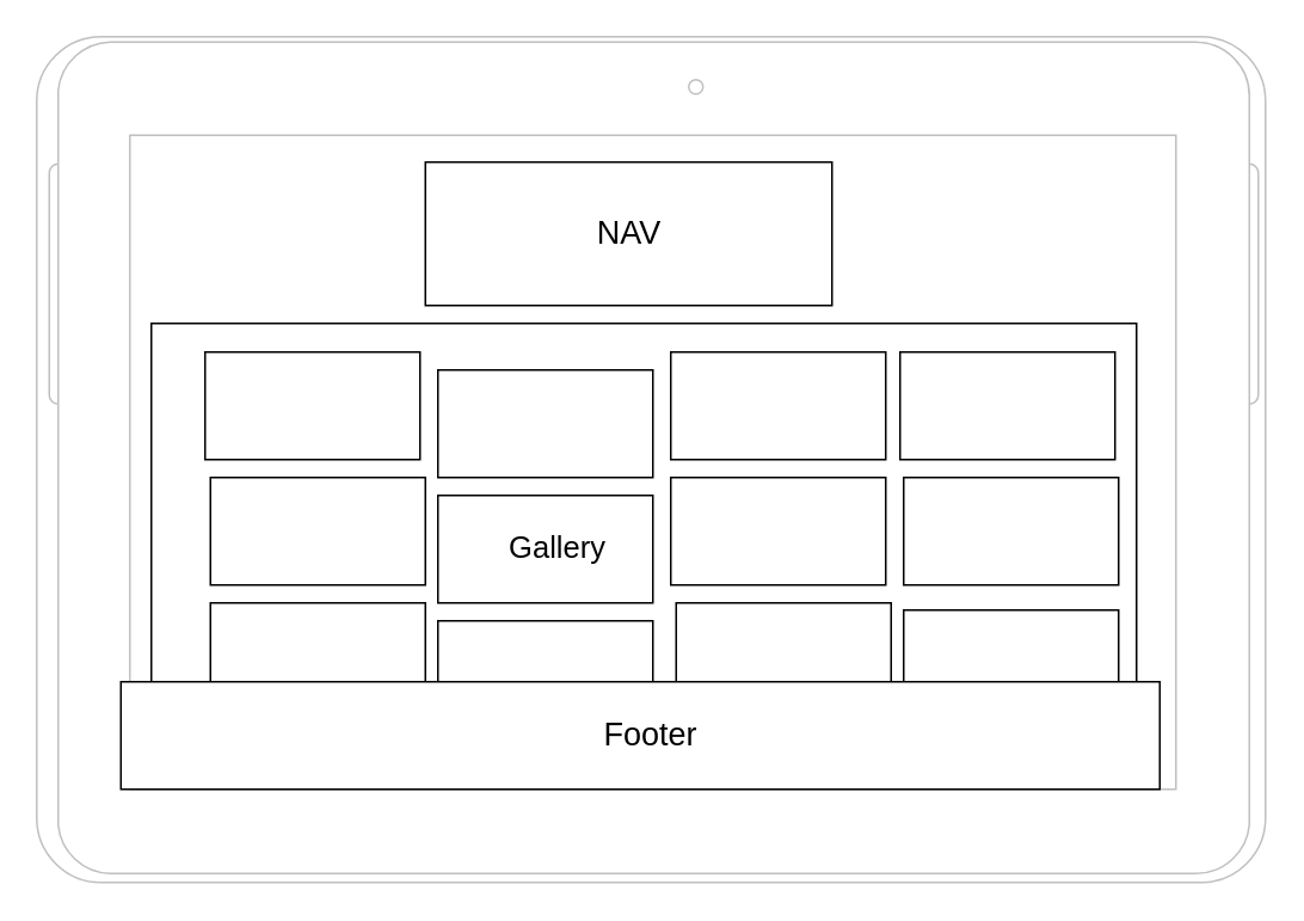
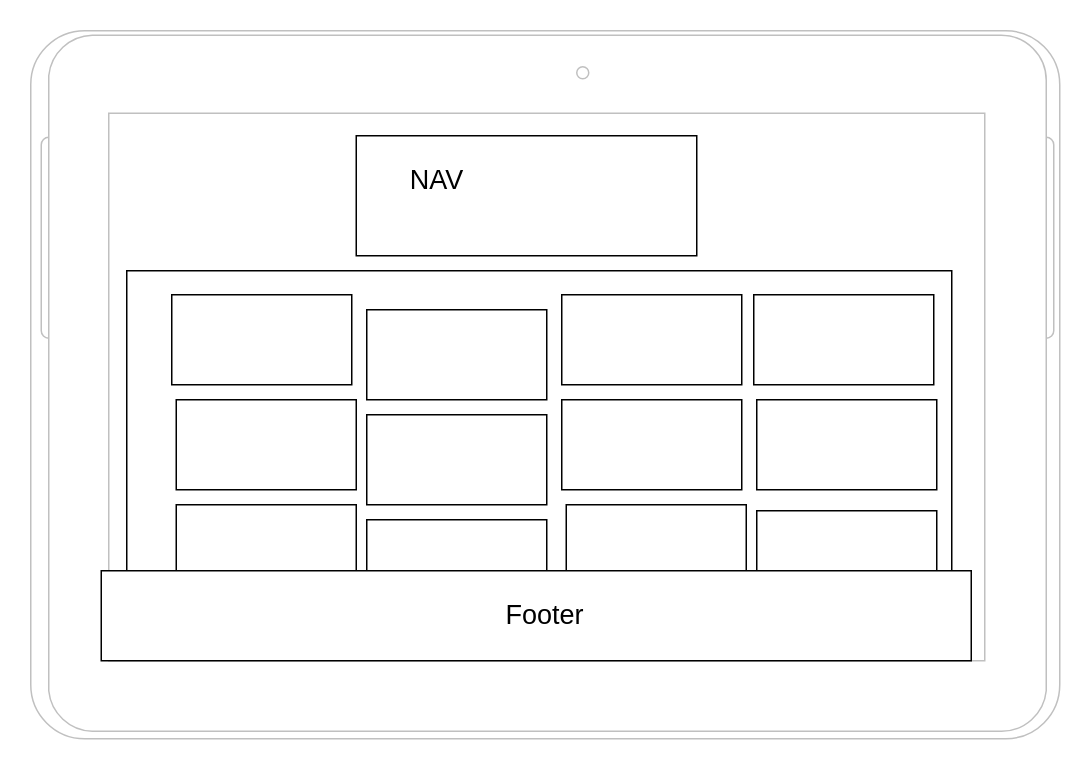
- <mxCell id="4" value="&lt;font style=&quot;font-size: 18px&quot;&gt;NAV&lt;/font&gt;" style="text;html=1;strokeColor=none;fillColor=none;align=center;verticalAlign=middle;whiteSpace=wrap;rounded=0;" vertex="1" parent="1"><mxGeometry x="330.5" y="120" width="40" height="20" as="geometry" /></mxCell>
+ <mxCell id="4" value="&lt;font style=&quot;font-size: 18px&quot;&gt;NAV&lt;/font&gt;" style="text;html=1;strokeColor=none;fillColor=none;align=center;verticalAlign=middle;whiteSpace=wrap;rounded=0;" vertex="1" parent="1"><mxGeometry x="270.5" y="110" width="40" height="20" as="geometry" /></mxCell>
- <mxCell id="20" value="&lt;font style=&quot;font-size: 17px&quot;&gt;Gallery&lt;/font&gt;" style="text;html=1;strokeColor=none;fillColor=none;align=center;verticalAlign=middle;whiteSpace=wrap;rounded=0;" vertex="1" parent="1"><mxGeometry x="290.5" y="296" width="40" height="20" as="geometry" /></mxCell>
